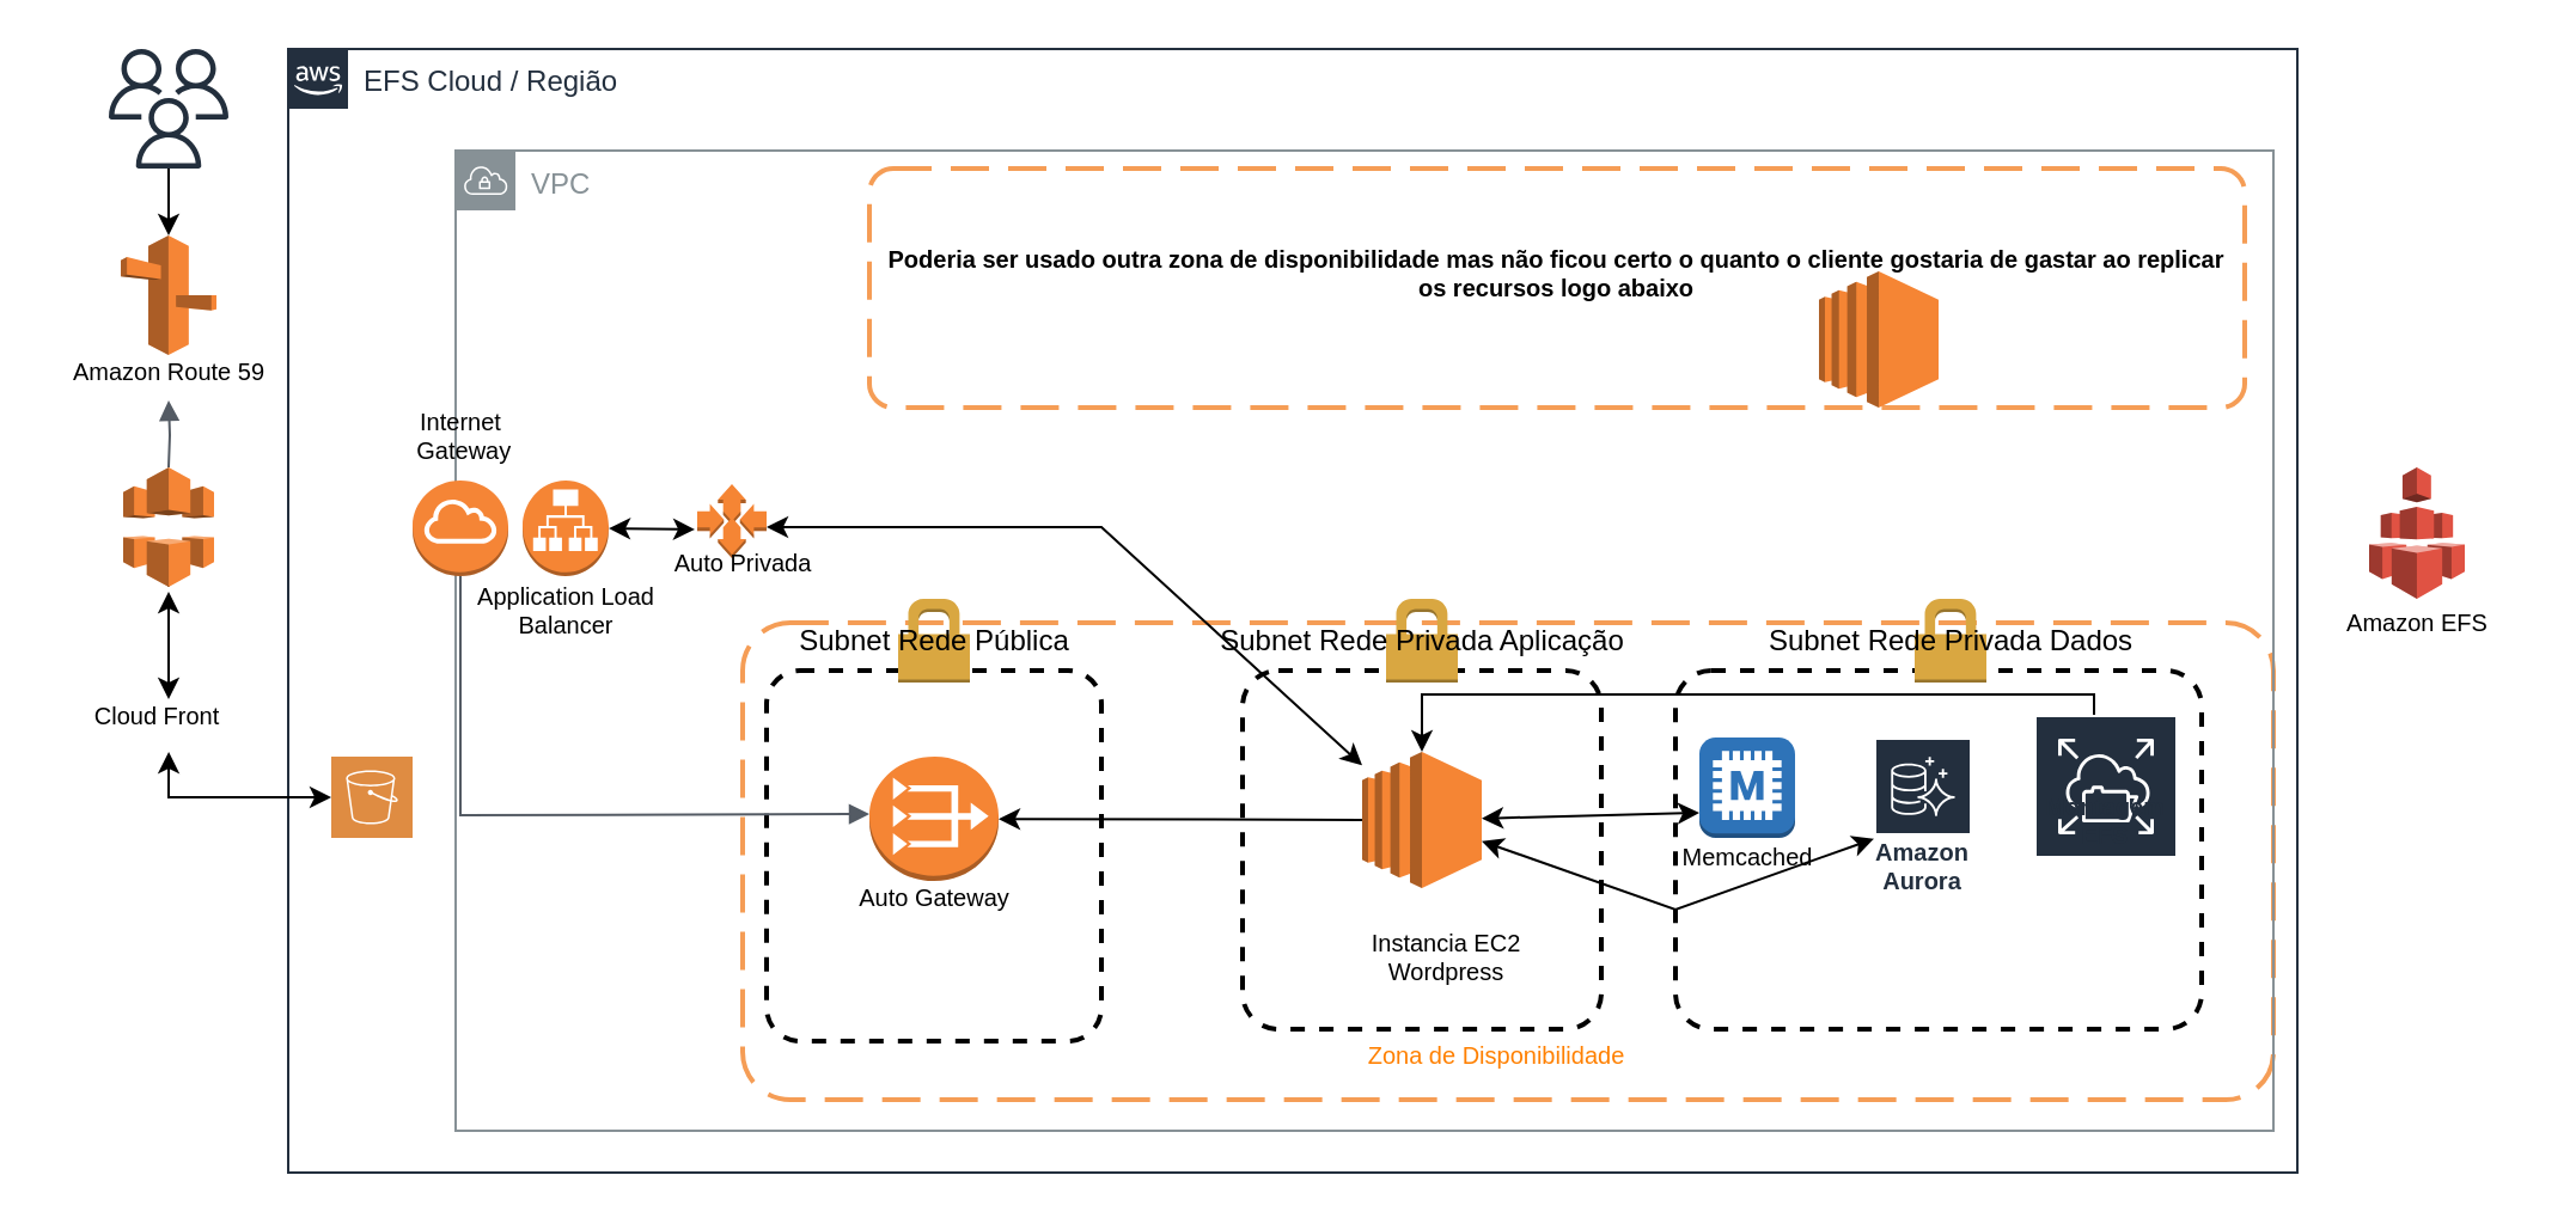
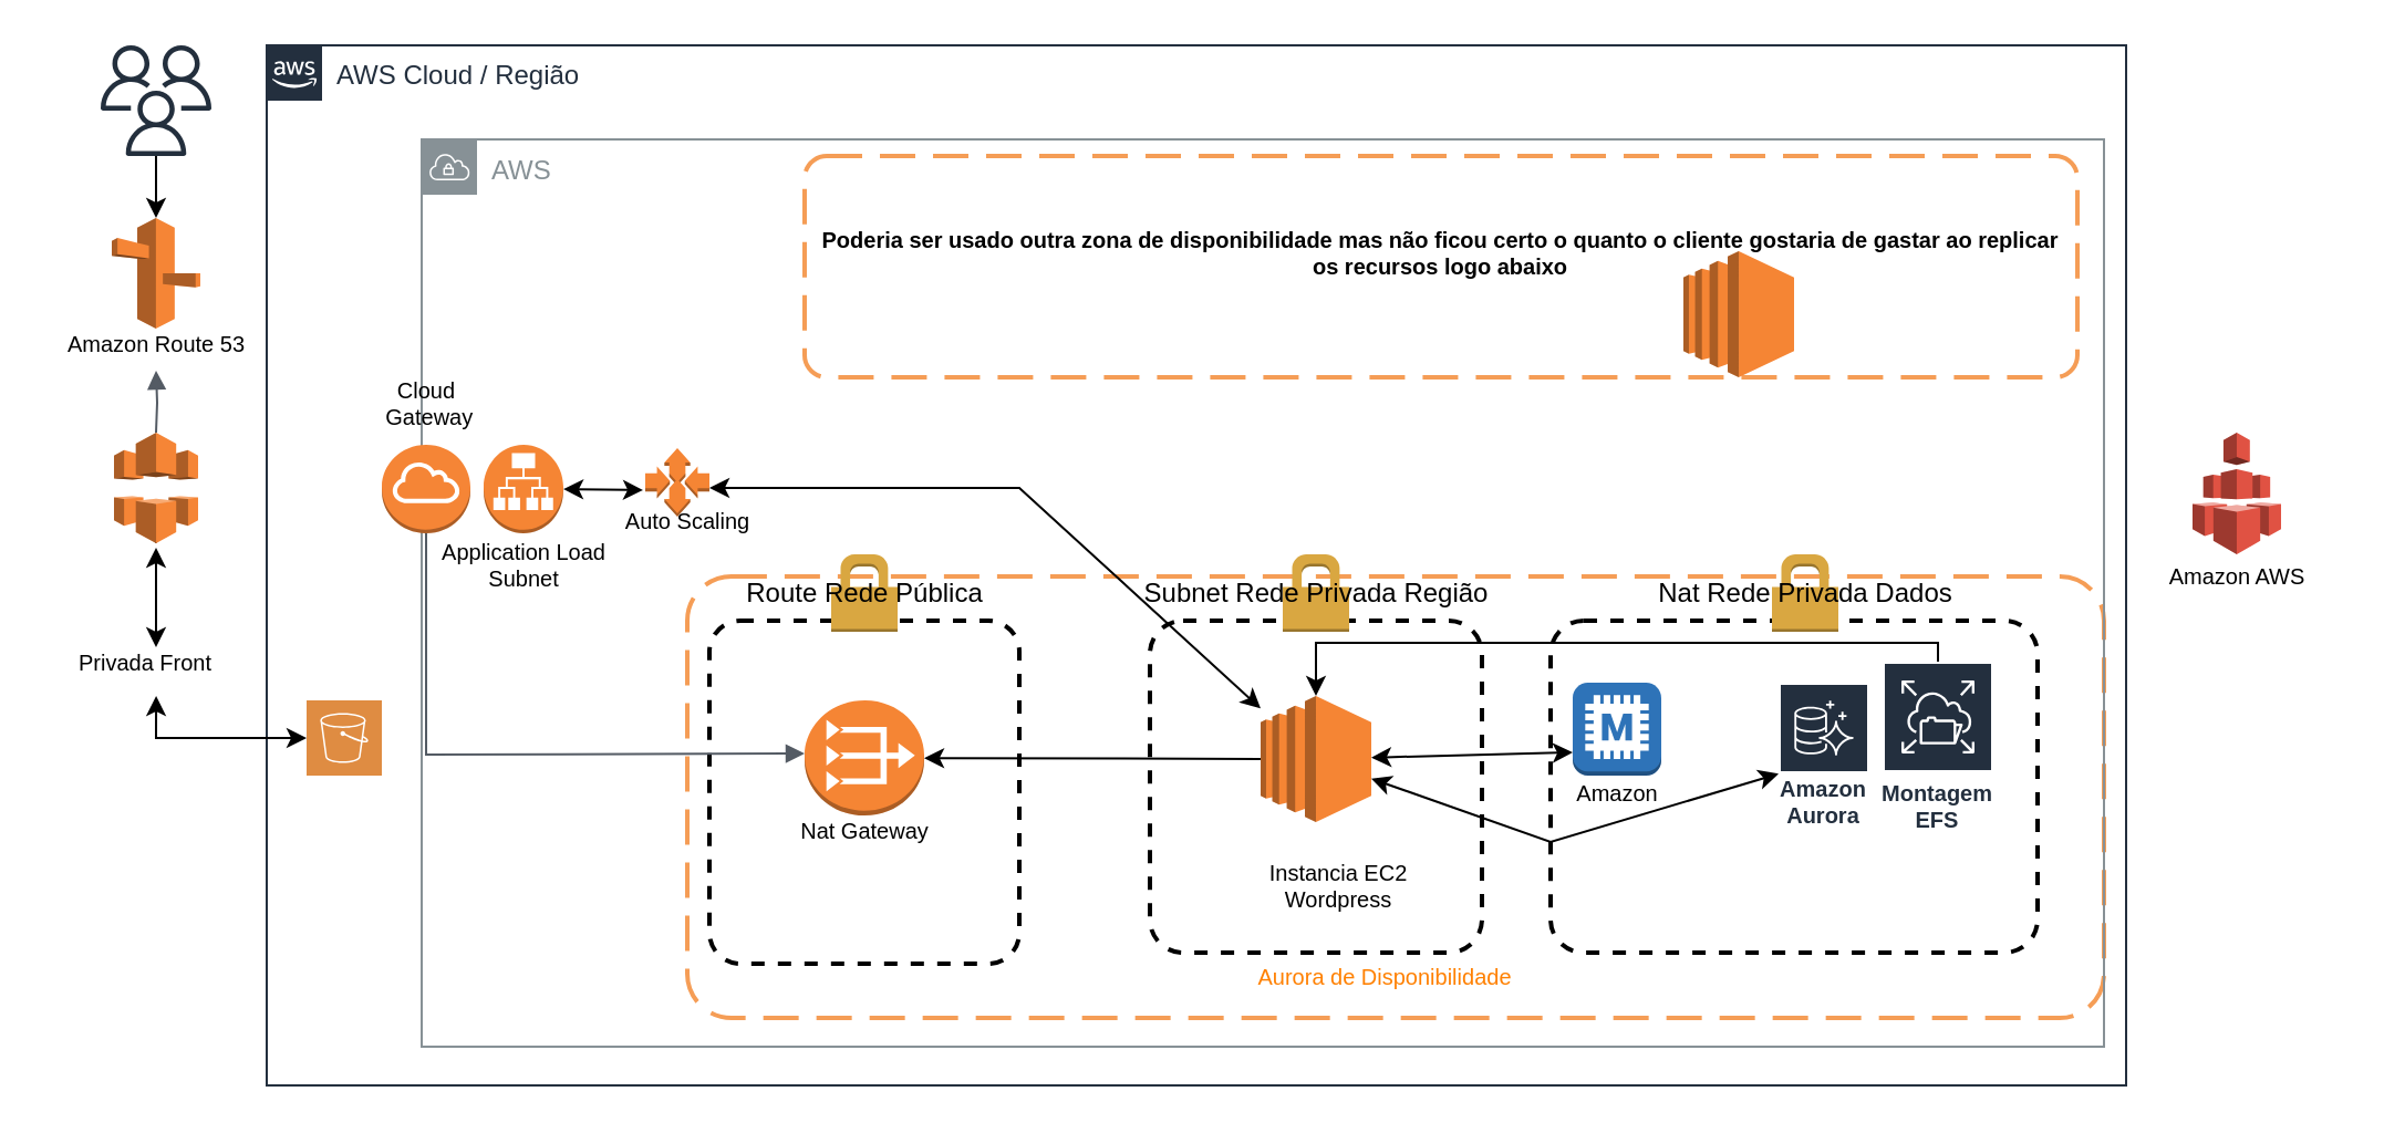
- <mxCell id="3" value="EFS Cloud / Região" style="points=[[0,0],[0.25,0],[0.5,0],[0.75,0],[1,0],[1,0.25],[1,0.5],[1,0.75],[1,1],[0.75,1],[0.5,1],[0.25,1],[0,1],[0,0.75],[0,0.5],[0,0.25]];outlineConnect=0;gradientColor=none;html=1;whiteSpace=wrap;fontSize=12;fontStyle=0;shape=mxgraph.aws4.group;grIcon=mxgraph.aws4.group_aws_cloud_alt;strokeColor=#232F3E;fillColor=none;verticalAlign=top;align=left;spacingLeft=30;fontColor=#232F3E;dashed=0;labelBackgroundColor=#ffffff;container=1;pointerEvents=0;collapsible=0;recursiveResize=0;" parent="1" vertex="1"><mxGeometry x="120" y="20" width="840" height="470" as="geometry" /></mxCell>
+ <mxCell id="3" value="AWS Cloud / Região" style="points=[[0,0],[0.25,0],[0.5,0],[0.75,0],[1,0],[1,0.25],[1,0.5],[1,0.75],[1,1],[0.75,1],[0.5,1],[0.25,1],[0,1],[0,0.75],[0,0.5],[0,0.25]];outlineConnect=0;gradientColor=none;html=1;whiteSpace=wrap;fontSize=12;fontStyle=0;shape=mxgraph.aws4.group;grIcon=mxgraph.aws4.group_aws_cloud_alt;strokeColor=#232F3E;fillColor=none;verticalAlign=top;align=left;spacingLeft=30;fontColor=#232F3E;dashed=0;labelBackgroundColor=#ffffff;container=1;pointerEvents=0;collapsible=0;recursiveResize=0;" parent="1" vertex="1"><mxGeometry x="120" y="20" width="840" height="470" as="geometry" /></mxCell>
- <mxCell id="4" value="VPC" style="sketch=0;outlineConnect=0;gradientColor=none;html=1;whiteSpace=wrap;fontSize=12;fontStyle=0;shape=mxgraph.aws4.group;grIcon=mxgraph.aws4.group_vpc;strokeColor=#879196;fillColor=none;verticalAlign=top;align=left;spacingLeft=30;fontColor=#879196;dashed=0;" parent="3" vertex="1"><mxGeometry x="70" y="42.5" width="760" height="410" as="geometry" /></mxCell>
+ <mxCell id="4" value="AWS" style="sketch=0;outlineConnect=0;gradientColor=none;html=1;whiteSpace=wrap;fontSize=12;fontStyle=0;shape=mxgraph.aws4.group;grIcon=mxgraph.aws4.group_vpc;strokeColor=#879196;fillColor=none;verticalAlign=top;align=left;spacingLeft=30;fontColor=#879196;dashed=0;" parent="3" vertex="1"><mxGeometry x="70" y="42.5" width="760" height="410" as="geometry" /></mxCell>
- <mxCell id="38" value="&lt;font style=&quot;font-size: 10px;&quot;&gt;Amazon Route 59&lt;br&gt;&lt;/font&gt;" style="text;html=1;align=center;verticalAlign=middle;resizable=0;points=[];autosize=1;strokeColor=none;fillColor=none;" parent="1" vertex="1"><mxGeometry x="20" y="140" width="100" height="30" as="geometry" /></mxCell>
+ <mxCell id="38" value="&lt;font style=&quot;font-size: 10px;&quot;&gt;Amazon Route 53&lt;br&gt;&lt;/font&gt;" style="text;html=1;align=center;verticalAlign=middle;resizable=0;points=[];autosize=1;strokeColor=none;fillColor=none;" parent="1" vertex="1"><mxGeometry x="20" y="140" width="100" height="30" as="geometry" /></mxCell>
- <mxCell id="6" value="Internet&lt;br&gt;&amp;nbsp;Gateway" style="text;html=1;align=center;verticalAlign=middle;resizable=0;points=[];autosize=1;strokeColor=none;fillColor=none;fontSize=10;" parent="3" vertex="1"><mxGeometry x="37" y="142" width="70" height="40" as="geometry" /></mxCell>
+ <mxCell id="6" value="Cloud&lt;br&gt;&amp;nbsp;Gateway" style="text;html=1;align=center;verticalAlign=middle;resizable=0;points=[];autosize=1;strokeColor=none;fillColor=none;fontSize=10;" parent="3" vertex="1"><mxGeometry x="37" y="142" width="70" height="40" as="geometry" /></mxCell>
- <mxCell id="12" value="Auto Privada" style="text;html=1;align=center;verticalAlign=middle;resizable=0;points=[];autosize=1;strokeColor=none;fillColor=none;fontSize=10;fontColor=#000000;" parent="3" vertex="1"><mxGeometry x="150" y="200" width="80" height="30" as="geometry" /></mxCell>
+ <mxCell id="12" value="Auto Scaling" style="text;html=1;align=center;verticalAlign=middle;resizable=0;points=[];autosize=1;strokeColor=none;fillColor=none;fontSize=10;fontColor=#000000;" parent="3" vertex="1"><mxGeometry x="150" y="200" width="80" height="30" as="geometry" /></mxCell>
- <mxCell id="10" value="&lt;font color=&quot;#000000&quot;&gt;Application Load&lt;br&gt;Balancer&lt;/font&gt;" style="text;html=1;align=center;verticalAlign=middle;resizable=0;points=[];autosize=1;strokeColor=none;fillColor=none;fontSize=10;fontColor=#FF8000;" parent="3" vertex="1"><mxGeometry x="66" y="215" width="100" height="40" as="geometry" /></mxCell>
+ <mxCell id="10" value="&lt;font color=&quot;#000000&quot;&gt;Application Load&lt;br&gt;Subnet&lt;/font&gt;" style="text;html=1;align=center;verticalAlign=middle;resizable=0;points=[];autosize=1;strokeColor=none;fillColor=none;fontSize=10;fontColor=#FF8000;" parent="3" vertex="1"><mxGeometry x="66" y="215" width="100" height="40" as="geometry" /></mxCell>
- <mxCell id="47" value="&lt;font style=&quot;font-size: 10px;&quot;&gt;Amazon EFS&lt;/font&gt;" style="text;html=1;align=center;verticalAlign=middle;resizable=0;points=[];autosize=1;strokeColor=none;fillColor=none;" parent="1" vertex="1"><mxGeometry x="965" y="245" width="90" height="30" as="geometry" /></mxCell>
+ <mxCell id="47" value="&lt;font style=&quot;font-size: 10px;&quot;&gt;Amazon AWS&lt;/font&gt;" style="text;html=1;align=center;verticalAlign=middle;resizable=0;points=[];autosize=1;strokeColor=none;fillColor=none;" parent="1" vertex="1"><mxGeometry x="965" y="245" width="90" height="30" as="geometry" /></mxCell>
- <mxCell id="17" value="Subnet Rede Pública" style="dashed=1;html=1;shape=mxgraph.aws3.permissions;fillColor=#D9A741;gradientColor=none;dashed=0;" parent="3" vertex="1"><mxGeometry x="255" y="230" width="30" height="35" as="geometry" /></mxCell>
+ <mxCell id="17" value="Route Rede Pública" style="dashed=1;html=1;shape=mxgraph.aws3.permissions;fillColor=#D9A741;gradientColor=none;dashed=0;" parent="3" vertex="1"><mxGeometry x="255" y="230" width="30" height="35" as="geometry" /></mxCell>
- <mxCell id="19" value="Subnet Rede Privada Aplicação" style="dashed=0;html=1;shape=mxgraph.aws3.permissions;fillColor=#D9A741;gradientColor=none;dashed=0;" parent="3" vertex="1"><mxGeometry x="459" y="230" width="30" height="35" as="geometry" /></mxCell>
+ <mxCell id="19" value="Subnet Rede Privada Região" style="dashed=0;html=1;shape=mxgraph.aws3.permissions;fillColor=#D9A741;gradientColor=none;dashed=0;" parent="3" vertex="1"><mxGeometry x="459" y="230" width="30" height="35" as="geometry" /></mxCell>
- <mxCell id="21" value="Subnet Rede Privada Dados" style="html=1;shape=mxgraph.aws3.permissions;fillColor=#D9A741;gradientColor=none;dashed=1;" parent="3" vertex="1"><mxGeometry x="680" y="230" width="30" height="35" as="geometry" /></mxCell>
+ <mxCell id="21" value="Nat Rede Privada Dados" style="html=1;shape=mxgraph.aws3.permissions;fillColor=#D9A741;gradientColor=none;dashed=1;" parent="3" vertex="1"><mxGeometry x="680" y="230" width="30" height="35" as="geometry" /></mxCell>
- <mxCell id="39" value="Cloud Front" style="text;html=1;align=center;verticalAlign=middle;resizable=0;points=[];autosize=1;strokeColor=none;fillColor=none;fontSize=10;" parent="1" vertex="1"><mxGeometry x="25" y="284" width="80" height="30" as="geometry" /></mxCell>
+ <mxCell id="39" value="Privada Front" style="text;html=1;align=center;verticalAlign=middle;resizable=0;points=[];autosize=1;strokeColor=none;fillColor=none;fontSize=10;" parent="1" vertex="1"><mxGeometry x="25" y="284" width="80" height="30" as="geometry" /></mxCell>
- <mxCell id="31" value="Montagem EFS" style="sketch=0;outlineConnect=0;fontColor=#232F3E;gradientColor=none;strokeColor=#ffffff;fillColor=#232F3E;dashed=0;verticalLabelPosition=middle;verticalAlign=bottom;align=center;html=1;whiteSpace=wrap;fontSize=10;fontStyle=1;spacing=3;shape=mxgraph.aws4.productIcon;prIcon=mxgraph.aws4.elastic_file_system;" parent="3" vertex="1"><mxGeometry x="730" y="278.5" width="60" height="60" as="geometry" /></mxCell>
+ <mxCell id="31" value="Montagem EFS" style="sketch=0;outlineConnect=0;fontColor=#232F3E;gradientColor=none;strokeColor=#ffffff;fillColor=#232F3E;dashed=0;verticalLabelPosition=middle;verticalAlign=bottom;align=center;html=1;whiteSpace=wrap;fontSize=10;fontStyle=1;spacing=3;shape=mxgraph.aws4.productIcon;prIcon=mxgraph.aws4.elastic_file_system;" parent="3" vertex="1"><mxGeometry x="730" y="278.5" width="50" height="81.5" as="geometry" /></mxCell>
- <mxCell id="29" value="Amazon&#10;Aurora" style="sketch=0;outlineConnect=0;fontColor=#232F3E;gradientColor=none;strokeColor=#ffffff;fillColor=#232F3E;dashed=0;verticalLabelPosition=middle;verticalAlign=bottom;align=center;html=1;whiteSpace=wrap;fontSize=10;fontStyle=1;spacing=3;shape=mxgraph.aws4.productIcon;prIcon=mxgraph.aws4.aurora;" parent="3" vertex="1"><mxGeometry x="663" y="288" width="41" height="70" as="geometry" /></mxCell>
+ <mxCell id="29" value="Amazon&#10;Aurora" style="sketch=0;outlineConnect=0;fontColor=#232F3E;gradientColor=none;strokeColor=#ffffff;fillColor=#232F3E;dashed=0;verticalLabelPosition=middle;verticalAlign=bottom;align=center;html=1;whiteSpace=wrap;fontSize=10;fontStyle=1;spacing=3;shape=mxgraph.aws4.productIcon;prIcon=mxgraph.aws4.aurora;" parent="3" vertex="1"><mxGeometry x="683" y="288" width="41" height="70" as="geometry" /></mxCell>
- <mxCell id="15" value="Memcached" style="text;html=1;align=center;verticalAlign=middle;resizable=0;points=[];autosize=1;strokeColor=none;fillColor=none;fontSize=10;fontColor=#000000;" parent="3" vertex="1"><mxGeometry x="570" y="322.5" width="80" height="30" as="geometry" /></mxCell>
+ <mxCell id="15" value="Amazon" style="text;html=1;align=center;verticalAlign=middle;resizable=0;points=[];autosize=1;strokeColor=none;fillColor=none;fontSize=10;fontColor=#000000;" parent="3" vertex="1"><mxGeometry x="570" y="322.5" width="80" height="30" as="geometry" /></mxCell>
- <mxCell id="13" value="Auto Gateway" style="text;html=1;align=center;verticalAlign=middle;resizable=0;points=[];autosize=1;strokeColor=none;fillColor=none;fontSize=10;fontColor=#000000;" parent="3" vertex="1"><mxGeometry x="230" y="339.5" width="80" height="30" as="geometry" /></mxCell>
+ <mxCell id="13" value="Nat Gateway" style="text;html=1;align=center;verticalAlign=middle;resizable=0;points=[];autosize=1;strokeColor=none;fillColor=none;fontSize=10;fontColor=#000000;" parent="3" vertex="1"><mxGeometry x="230" y="339.5" width="80" height="30" as="geometry" /></mxCell>
- <mxCell id="8" value="&lt;font color=&quot;#ff8000&quot;&gt;Zona de Disponibilidade&lt;/font&gt;" style="text;html=1;align=center;verticalAlign=middle;resizable=0;points=[];autosize=1;strokeColor=none;fillColor=none;fontSize=10;" parent="3" vertex="1"><mxGeometry x="440" y="406" width="130" height="30" as="geometry" /></mxCell>
+ <mxCell id="8" value="&lt;font color=&quot;#ff8000&quot;&gt;Aurora de Disponibilidade&lt;/font&gt;" style="text;html=1;align=center;verticalAlign=middle;resizable=0;points=[];autosize=1;strokeColor=none;fillColor=none;fontSize=10;" parent="3" vertex="1"><mxGeometry x="440" y="406" width="130" height="30" as="geometry" /></mxCell>
